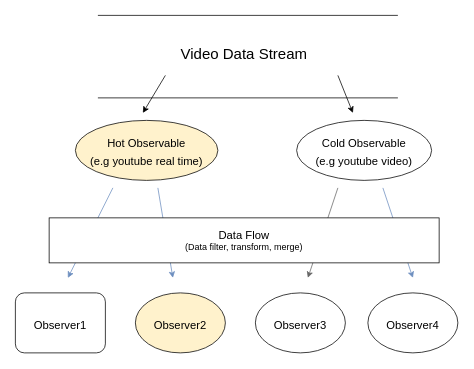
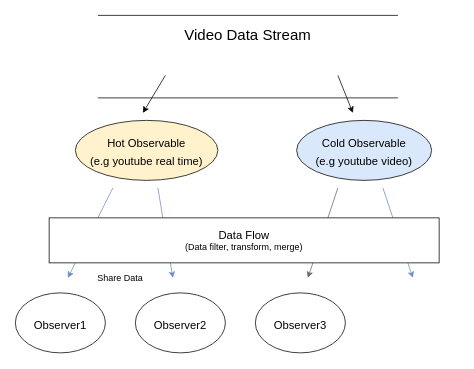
- <mxCell id="4" value="Video Data Stream" style="text;html=1;strokeColor=none;fillColor=none;align=center;verticalAlign=middle;whiteSpace=wrap;rounded=0;fontSize=20;" parent="1" vertex="1"><mxGeometry x="220" y="60" width="210" height="20" as="geometry" /></mxCell>
+ <mxCell id="4" value="Video Data Stream" style="text;html=1;strokeColor=none;fillColor=none;align=center;verticalAlign=middle;whiteSpace=wrap;rounded=0;fontSize=20;" parent="1" vertex="1"><mxGeometry x="225" y="35" width="210" height="20" as="geometry" /></mxCell>
- <mxCell id="6" value="&lt;font style=&quot;font-size: 15px&quot;&gt;Cold Observable&lt;br&gt;(e.g youtube video)&lt;br&gt;&lt;/font&gt;" style="ellipse;whiteSpace=wrap;html=1;fontSize=20;" parent="1" vertex="1"><mxGeometry x="395" y="160" width="180" height="80" as="geometry" /></mxCell>
+ <mxCell id="6" value="&lt;font style=&quot;font-size: 15px&quot;&gt;Cold Observable&lt;br&gt;(e.g youtube video)&lt;br&gt;&lt;/font&gt;" style="ellipse;whiteSpace=wrap;html=1;fontSize=20;fillColor=#dae8fc;" parent="1" vertex="1"><mxGeometry x="395" y="160" width="180" height="80" as="geometry" /></mxCell>
+ <mxCell id="18" value="Share Data" style="text;html=1;strokeColor=none;fillColor=none;align=center;verticalAlign=middle;whiteSpace=wrap;rounded=0;" vertex="1" parent="1"><mxGeometry x="120" y="360" width="80" height="20" as="geometry" /></mxCell>
- <mxCell id="7" value="&lt;font style=&quot;font-size: 15px&quot;&gt;Observer1&lt;/font&gt;" style="whiteSpace=wrap;html=1;fontSize=20;rounded=1;" vertex="1" parent="1"><mxGeometry x="20" y="390" width="120" height="80" as="geometry" /></mxCell>
+ <mxCell id="7" value="&lt;font style=&quot;font-size: 15px&quot;&gt;Observer1&lt;/font&gt;" style="ellipse;whiteSpace=wrap;html=1;fontSize=20;" vertex="1" parent="1"><mxGeometry x="20" y="390" width="120" height="80" as="geometry" /></mxCell>
- <mxCell id="9" value="&lt;font style=&quot;font-size: 15px&quot;&gt;Observer2&lt;/font&gt;" style="ellipse;whiteSpace=wrap;html=1;fontSize=20;fillColor=#fff2cc;" vertex="1" parent="1"><mxGeometry x="180" y="390" width="120" height="80" as="geometry" /></mxCell>
+ <mxCell id="9" value="&lt;font style=&quot;font-size: 15px&quot;&gt;Observer2&lt;/font&gt;" style="ellipse;whiteSpace=wrap;html=1;fontSize=20;" vertex="1" parent="1"><mxGeometry x="180" y="390" width="120" height="80" as="geometry" /></mxCell>
- <mxCell id="15" value="&lt;font style=&quot;font-size: 15px&quot;&gt;Observer4&lt;br&gt;&lt;/font&gt;" style="ellipse;whiteSpace=wrap;html=1;fontSize=20;" vertex="1" parent="1"><mxGeometry x="490" y="390" width="120" height="80" as="geometry" /></mxCell>
